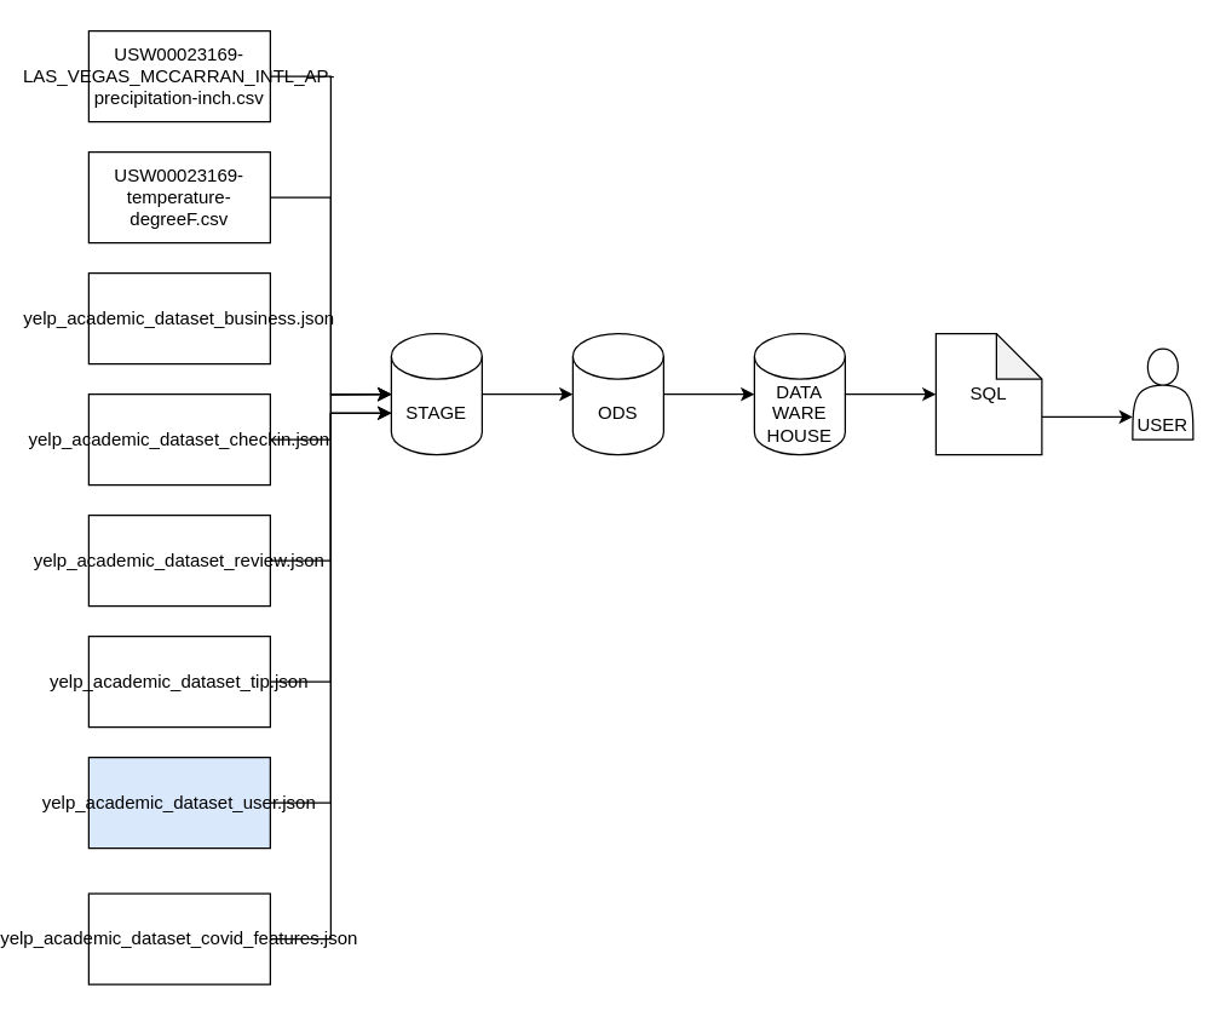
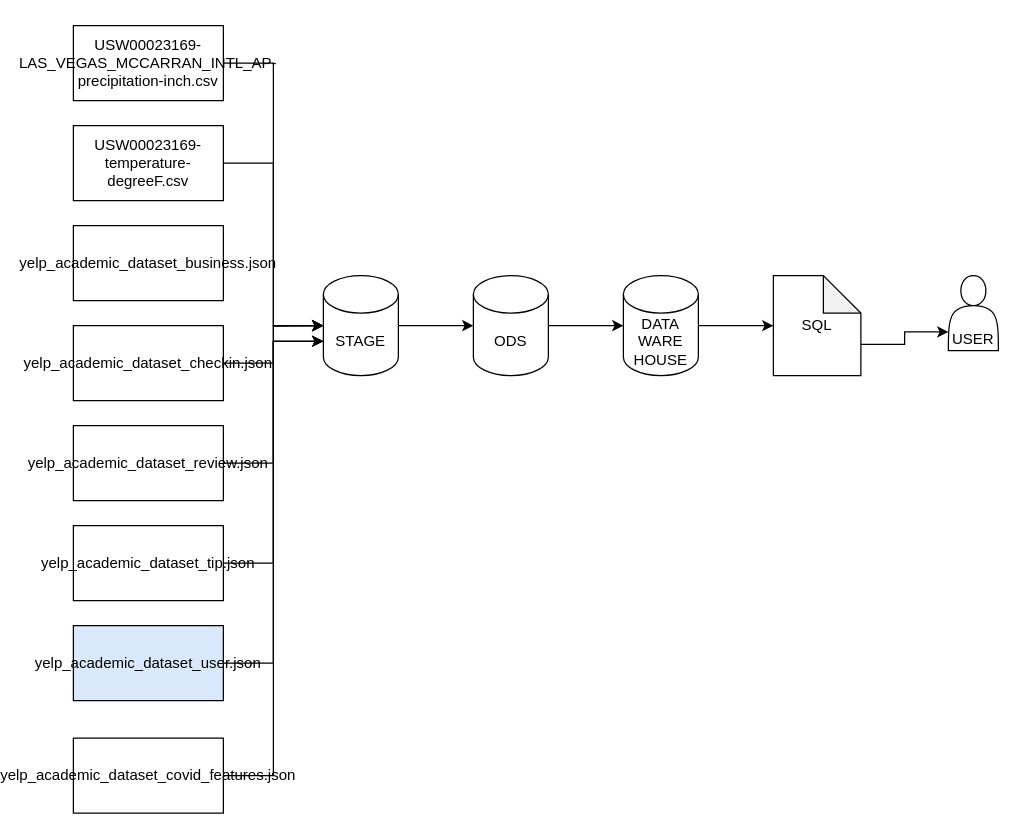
- <mxCell id="25" value="USER" style="shape=actor;whiteSpace=wrap;html=1;verticalAlign=bottom;" vertex="1" parent="1"><mxGeometry x="710" y="230" width="40" height="60" as="geometry" /></mxCell>
+ <mxCell id="25" value="USER" style="shape=actor;whiteSpace=wrap;html=1;verticalAlign=bottom;" vertex="1" parent="1"><mxGeometry x="720" y="220" width="40" height="60" as="geometry" /></mxCell>
